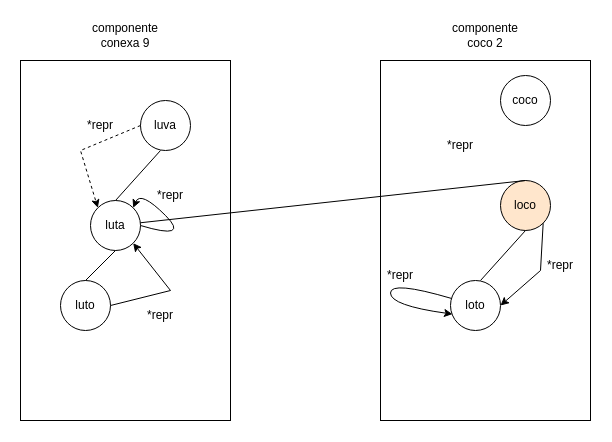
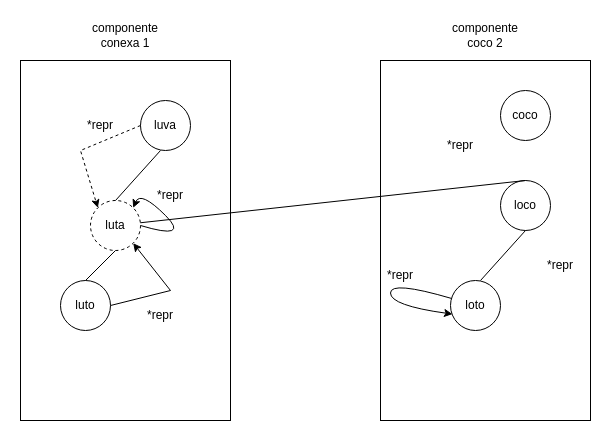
- <mxCell id="10" value="componente conexa 9" style="text;html=1;strokeColor=none;fillColor=none;align=center;verticalAlign=middle;whiteSpace=wrap;rounded=0;" parent="1" vertex="1"><mxGeometry x="80" y="20" width="90" height="30" as="geometry" /></mxCell>
+ <mxCell id="10" value="componente conexa 1" style="text;html=1;strokeColor=none;fillColor=none;align=center;verticalAlign=middle;whiteSpace=wrap;rounded=0;" parent="1" vertex="1"><mxGeometry x="80" y="20" width="90" height="30" as="geometry" /></mxCell>
- <mxCell id="9" value="coco" style="ellipse;whiteSpace=wrap;html=1;aspect=fixed;" parent="1" vertex="1"><mxGeometry x="500" y="75" width="50" height="50" as="geometry" /></mxCell>
+ <mxCell id="9" value="coco" style="ellipse;whiteSpace=wrap;html=1;aspect=fixed;" parent="1" vertex="1"><mxGeometry x="500" y="90" width="50" height="50" as="geometry" /></mxCell>
- <mxCell id="8" value="loco" style="ellipse;whiteSpace=wrap;html=1;aspect=fixed;fillColor=#ffe6cc;" parent="1" vertex="1"><mxGeometry x="500" y="180" width="50" height="50" as="geometry" /></mxCell>
+ <mxCell id="8" value="loco" style="ellipse;whiteSpace=wrap;html=1;aspect=fixed;" parent="1" vertex="1"><mxGeometry x="500" y="180" width="50" height="50" as="geometry" /></mxCell>
- <mxCell id="5" value="luta" style="ellipse;whiteSpace=wrap;html=1;aspect=fixed;" parent="1" vertex="1"><mxGeometry x="90" y="200" width="50" height="50" as="geometry" /></mxCell>
+ <mxCell id="5" value="luta" style="ellipse;whiteSpace=wrap;html=1;aspect=fixed;dashed=1;" parent="1" vertex="1"><mxGeometry x="90" y="200" width="50" height="50" as="geometry" /></mxCell>
- <mxCell id="18" value="" style="endArrow=classic;html=1;rounded=0;exitX=1;exitY=1;exitDx=0;exitDy=0;entryX=1;entryY=0.5;entryDx=0;entryDy=0;" parent="1" source="8" target="7" edge="1"><mxGeometry width="50" height="50" relative="1" as="geometry"><mxPoint x="530" y="310" as="sourcePoint" /><mxPoint x="580" y="260" as="targetPoint" /><Array as="points"><mxPoint x="540" y="270" /></Array></mxGeometry></mxCell>
